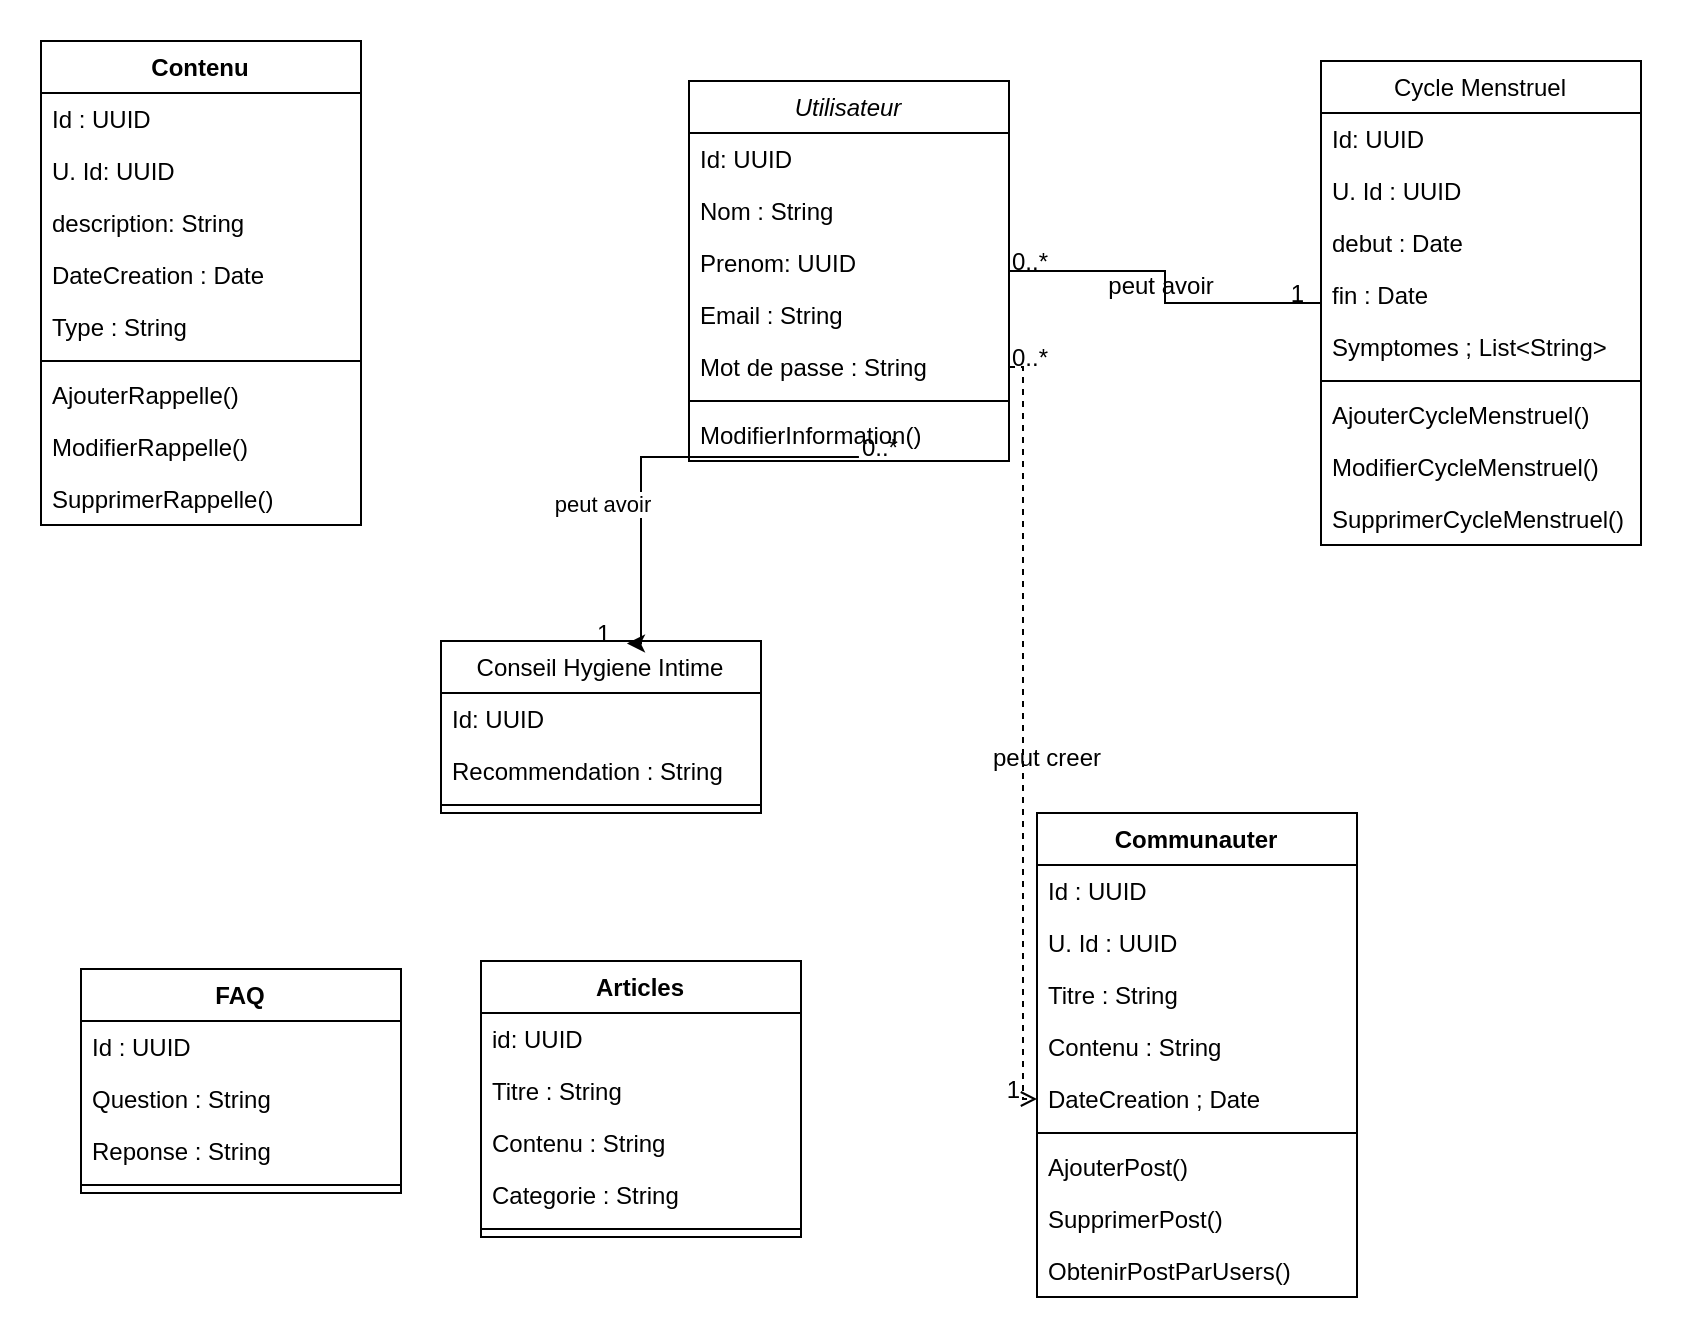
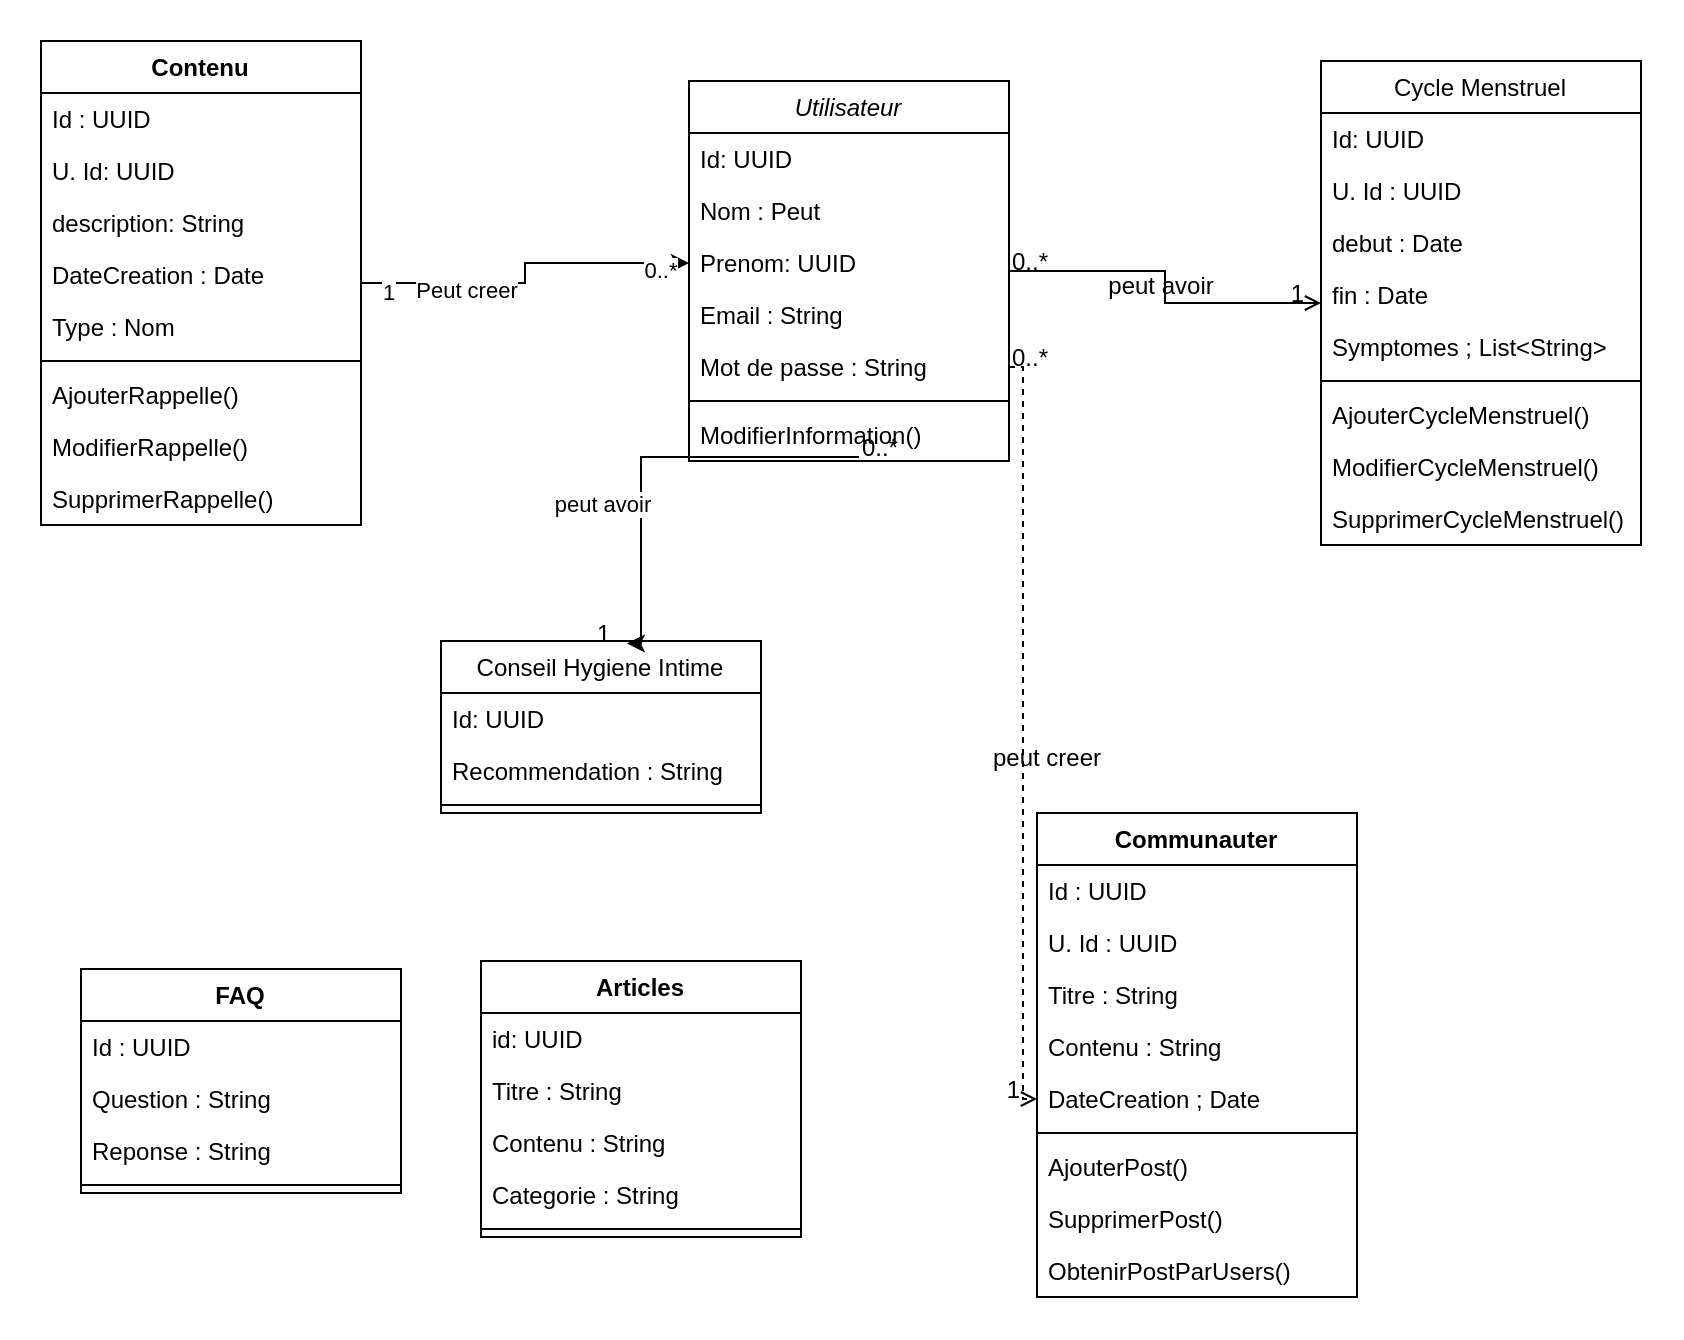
- <mxCell id="4" value="Nom : String" style="text;align=left;verticalAlign=top;spacingLeft=4;spacingRight=4;overflow=hidden;rotatable=0;points=[[0,0.5],[1,0.5]];portConstraint=eastwest;rounded=0;shadow=0;html=0;" parent="2" vertex="1"><mxGeometry y="52" width="160" height="26" as="geometry" /></mxCell>
+ <mxCell id="4" value="Nom : Peut" style="text;align=left;verticalAlign=top;spacingLeft=4;spacingRight=4;overflow=hidden;rotatable=0;points=[[0,0.5],[1,0.5]];portConstraint=eastwest;rounded=0;shadow=0;html=0;" parent="2" vertex="1"><mxGeometry y="52" width="160" height="26" as="geometry" /></mxCell>
+ <mxCell id="52" value="" style="edgeStyle=orthogonalEdgeStyle;rounded=0;orthogonalLoop=1;jettySize=auto;html=1;" edge="1" parent="1" source="56" target="5"><mxGeometry relative="1" as="geometry" /></mxCell>
+ <mxCell id="53" value="Peut creer" style="edgeLabel;html=1;align=center;verticalAlign=middle;resizable=0;points=[];" vertex="1" connectable="0" parent="52"><mxGeometry x="-0.551" y="-3" relative="1" as="geometry"><mxPoint x="13" as="offset" /></mxGeometry></mxCell>
+ <mxCell id="54" value="0..*" style="edgeLabel;html=1;align=center;verticalAlign=middle;resizable=0;points=[];" vertex="1" connectable="0" parent="52"><mxGeometry x="0.828" y="-3" relative="1" as="geometry"><mxPoint as="offset" /></mxGeometry></mxCell>
+ <mxCell id="55" value="1" style="edgeLabel;html=1;align=center;verticalAlign=middle;resizable=0;points=[];" vertex="1" connectable="0" parent="52"><mxGeometry x="-0.851" y="-4" relative="1" as="geometry"><mxPoint as="offset" /></mxGeometry></mxCell>
- <mxCell id="24" value="" style="endArrow=none;shadow=0;strokeWidth=1;rounded=0;curved=0;endFill=1;edgeStyle=elbowEdgeStyle;elbow=horizontal;" parent="1" source="2" target="14" edge="1"><mxGeometry x="0.5" y="41" relative="1" as="geometry"><mxPoint x="390" y="112" as="sourcePoint" /><mxPoint x="550" y="112" as="targetPoint" /><mxPoint x="-40" y="32" as="offset" /></mxGeometry></mxCell>
+ <mxCell id="24" value="" style="endArrow=open;shadow=0;strokeWidth=1;rounded=0;curved=0;endFill=1;edgeStyle=elbowEdgeStyle;elbow=horizontal;" parent="1" source="2" target="14" edge="1"><mxGeometry x="0.5" y="41" relative="1" as="geometry"><mxPoint x="390" y="112" as="sourcePoint" /><mxPoint x="550" y="112" as="targetPoint" /><mxPoint x="-40" y="32" as="offset" /></mxGeometry></mxCell>
- <mxCell id="61" value="Type : String" style="text;strokeColor=none;fillColor=none;align=left;verticalAlign=top;spacingLeft=4;spacingRight=4;overflow=hidden;rotatable=0;points=[[0,0.5],[1,0.5]];portConstraint=eastwest;whiteSpace=wrap;html=1;" vertex="1" parent="56"><mxGeometry y="130" width="160" height="26" as="geometry" /></mxCell>
+ <mxCell id="61" value="Type : Nom" style="text;strokeColor=none;fillColor=none;align=left;verticalAlign=top;spacingLeft=4;spacingRight=4;overflow=hidden;rotatable=0;points=[[0,0.5],[1,0.5]];portConstraint=eastwest;whiteSpace=wrap;html=1;" vertex="1" parent="56"><mxGeometry y="130" width="160" height="26" as="geometry" /></mxCell>
